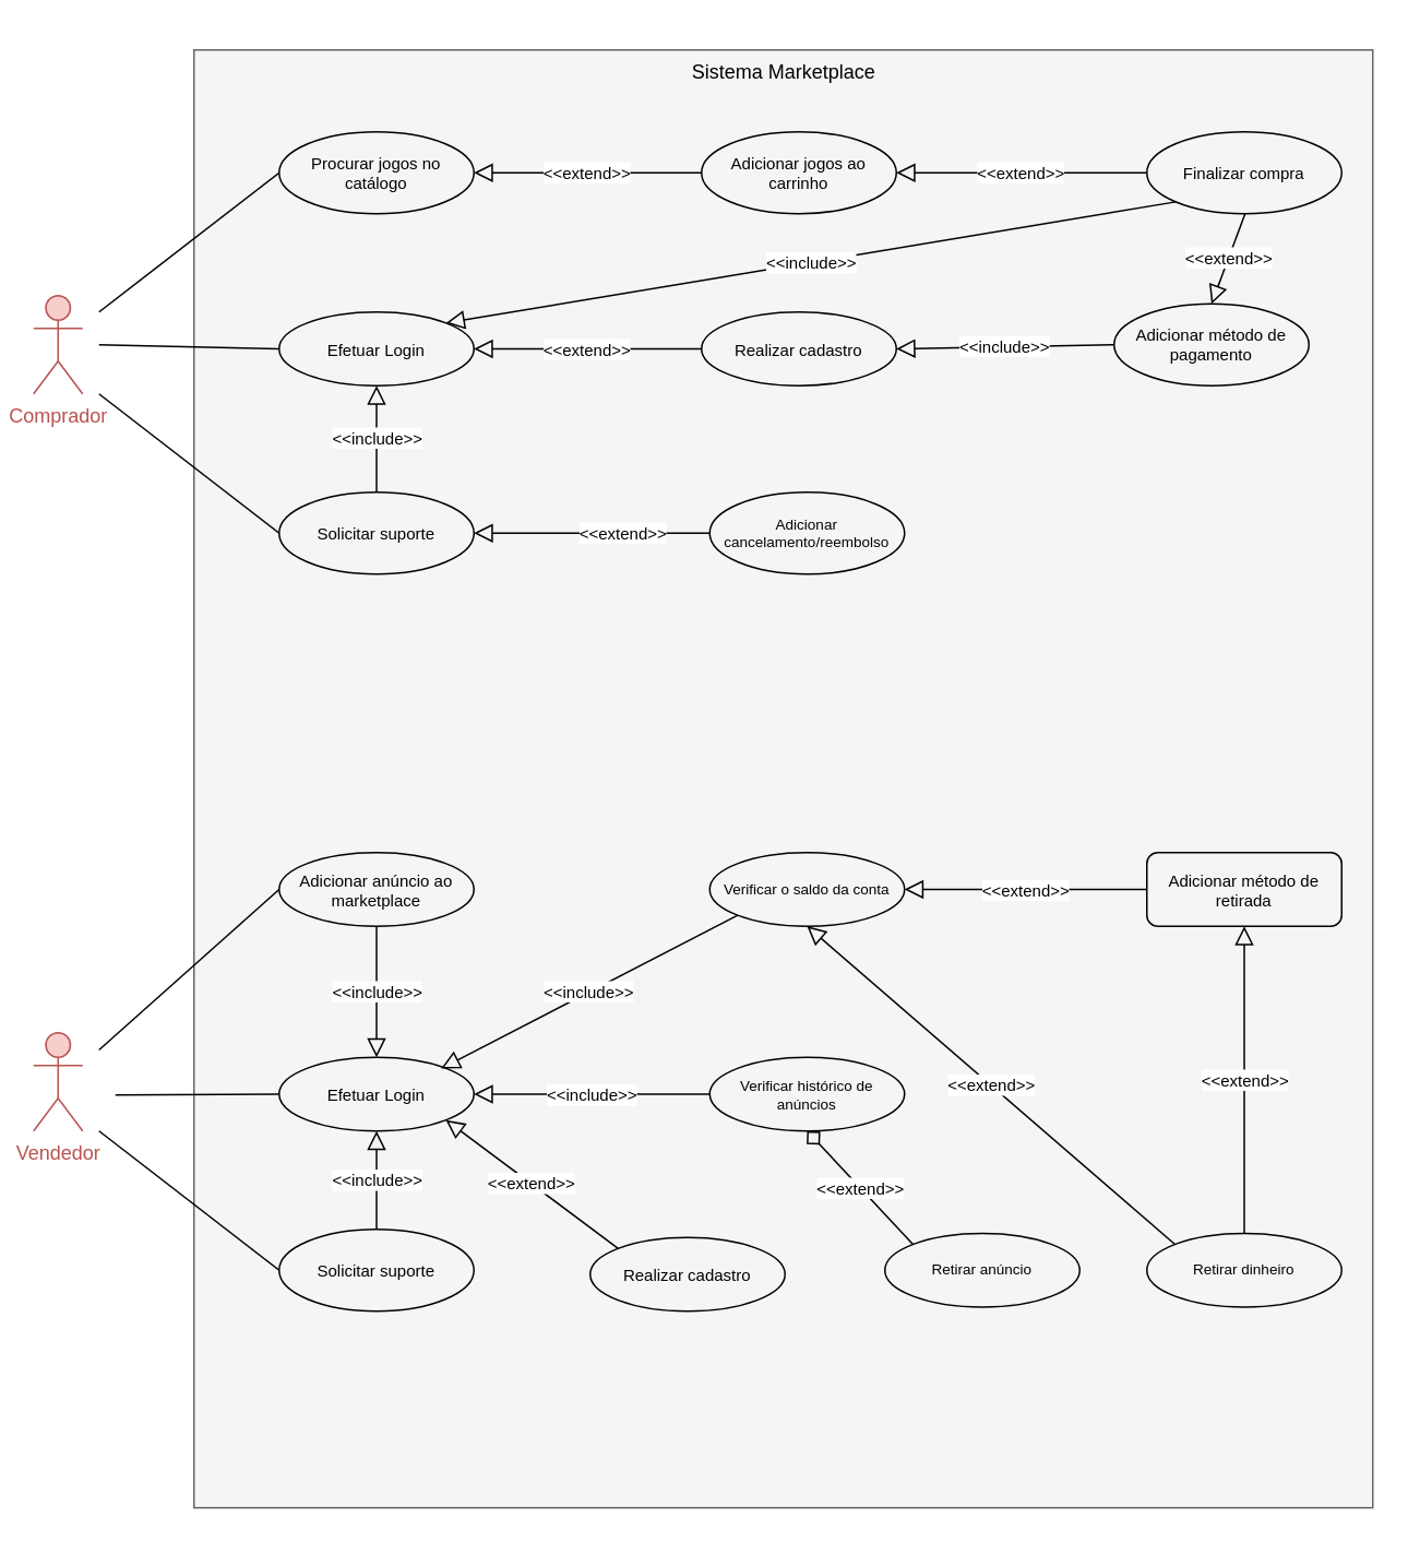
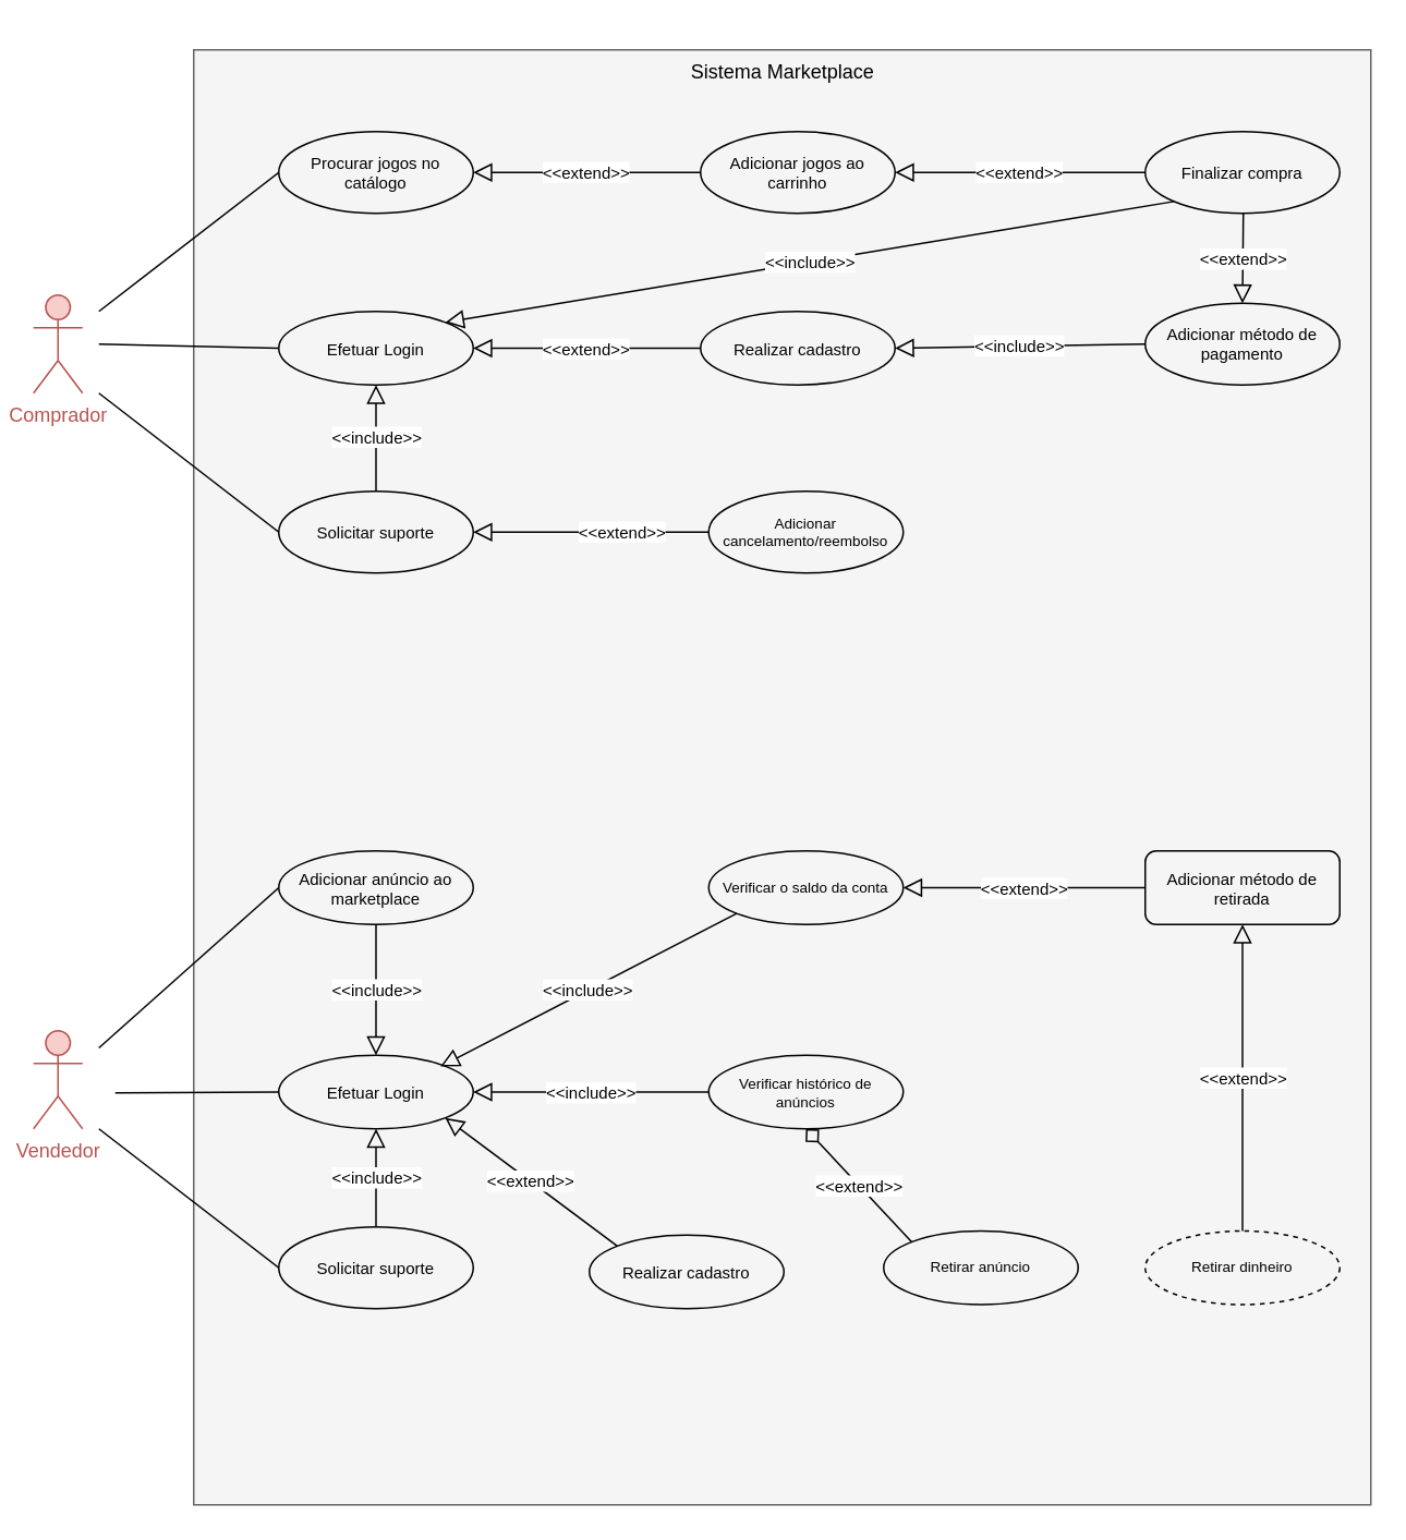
- <mxCell id="21" value="Adicionar método de pagamento" style="ellipse;whiteSpace=wrap;html=1;fillColor=none;fontSize=10;spacing=2;" parent="1" vertex="1"><mxGeometry x="680" y="185" width="119" height="50" as="geometry" /></mxCell>
+ <mxCell id="21" value="Adicionar método de pagamento" style="ellipse;whiteSpace=wrap;html=1;fillColor=none;fontSize=10;spacing=2;" parent="1" vertex="1"><mxGeometry x="700" y="185" width="119" height="50" as="geometry" /></mxCell>
- <mxCell id="41" value="&lt;font style=&quot;font-size: 10px&quot;&gt;&amp;lt;&amp;lt;extend&amp;gt;&amp;gt;&lt;/font&gt;" style="endArrow=block;endSize=9;endFill=0;html=1;exitX=0;exitY=0;exitDx=0;exitDy=0;entryX=0.5;entryY=1;entryDx=0;entryDy=0;" parent="1" source="39" target="35" edge="1"><mxGeometry width="160" relative="1" as="geometry"><mxPoint x="769.5" y="762.5" as="sourcePoint" /><mxPoint x="769.5" y="575" as="targetPoint" /></mxGeometry></mxCell>
- <mxCell id="39" value="Retirar dinheiro" style="ellipse;whiteSpace=wrap;html=1;fillColor=none;fontSize=9;spacing=2;" parent="1" vertex="1"><mxGeometry x="700" y="752.5" width="119" height="45" as="geometry" /></mxCell>
+ <mxCell id="39" value="Retirar dinheiro" style="ellipse;whiteSpace=wrap;html=1;fillColor=none;fontSize=9;spacing=2;dashed=1;" parent="1" vertex="1"><mxGeometry x="700" y="752.5" width="119" height="45" as="geometry" /></mxCell>
